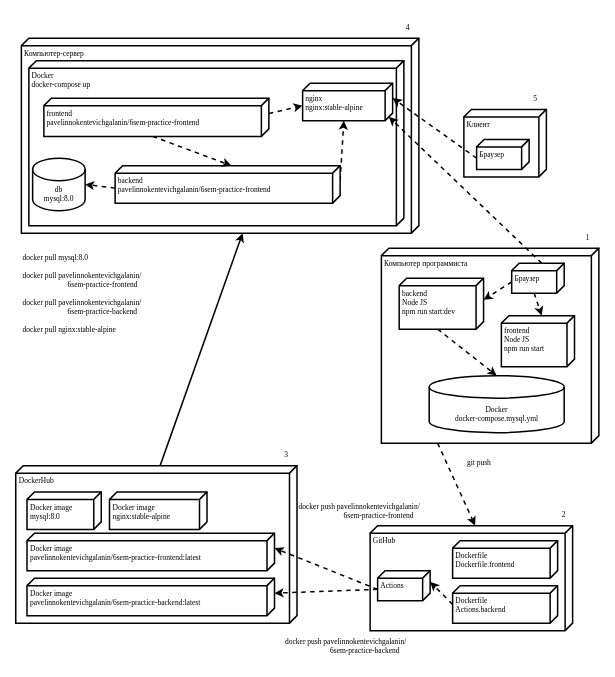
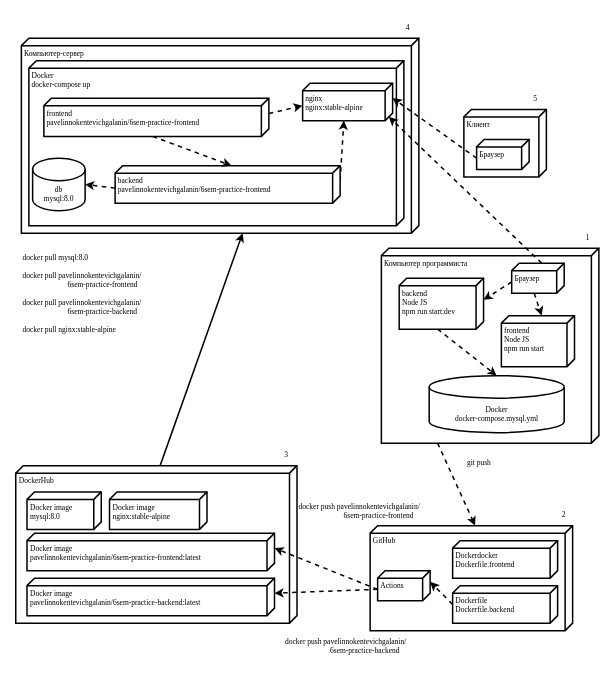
- <mxCell id="12" value="Dockerfile&lt;br style=&quot;font-size: 10px;&quot;&gt;Dockerfile.frontend" style="verticalAlign=top;align=left;spacingTop=8;spacingLeft=2;spacingRight=12;shape=cube;size=10;direction=south;fontStyle=0;html=1;strokeWidth=2;fontFamily=Time New Roman;fontSource=https%3A%2F%2Ffonts.googleapis.com%2Fcss%3Ffamily%3DTime%2BNew%2BRoman;fontSize=10;" vertex="1" parent="1"><mxGeometry x="603" y="720" width="140" height="50" as="geometry" /></mxCell>
+ <mxCell id="12" value="Dockerdocker&lt;br style=&quot;font-size: 10px;&quot;&gt;Dockerfile.frontend" style="verticalAlign=top;align=left;spacingTop=8;spacingLeft=2;spacingRight=12;shape=cube;size=10;direction=south;fontStyle=0;html=1;strokeWidth=2;fontFamily=Time New Roman;fontSource=https%3A%2F%2Ffonts.googleapis.com%2Fcss%3Ffamily%3DTime%2BNew%2BRoman;fontSize=10;" vertex="1" parent="1"><mxGeometry x="603" y="720" width="140" height="50" as="geometry" /></mxCell>
- <mxCell id="11" value="Dockerfile&lt;br style=&quot;font-size: 10px;&quot;&gt;Actions.backend" style="verticalAlign=top;align=left;spacingTop=8;spacingLeft=2;spacingRight=12;shape=cube;size=10;direction=south;fontStyle=0;html=1;strokeWidth=2;fontFamily=Time New Roman;fontSource=https%3A%2F%2Ffonts.googleapis.com%2Fcss%3Ffamily%3DTime%2BNew%2BRoman;fontSize=10;" vertex="1" parent="1"><mxGeometry x="603" y="780" width="140" height="50" as="geometry" /></mxCell>
+ <mxCell id="11" value="Dockerfile&lt;br style=&quot;font-size: 10px;&quot;&gt;Dockerfile.backend" style="verticalAlign=top;align=left;spacingTop=8;spacingLeft=2;spacingRight=12;shape=cube;size=10;direction=south;fontStyle=0;html=1;strokeWidth=2;fontFamily=Time New Roman;fontSource=https%3A%2F%2Ffonts.googleapis.com%2Fcss%3Ffamily%3DTime%2BNew%2BRoman;fontSize=10;" vertex="1" parent="1"><mxGeometry x="603" y="780" width="140" height="50" as="geometry" /></mxCell>
